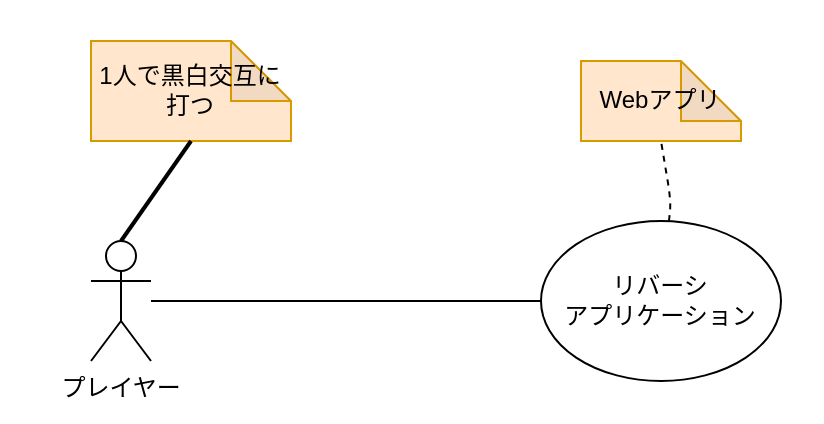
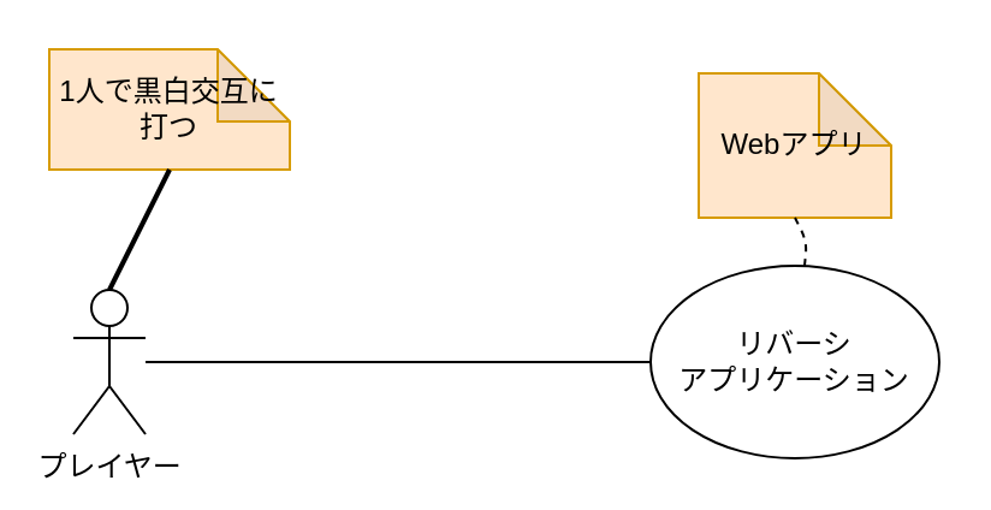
- <mxCell id="6" value="1人で黒白交互に打つ" style="shape=note;whiteSpace=wrap;html=1;backgroundOutline=1;darkOpacity=0.05;fillColor=#ffe6cc;strokeColor=#d79b00;" parent="1" vertex="1"><mxGeometry x="45" y="20" width="100" height="50" as="geometry" /></mxCell>
+ <mxCell id="6" value="1人で黒白交互に打つ" style="shape=note;whiteSpace=wrap;html=1;backgroundOutline=1;darkOpacity=0.05;fillColor=#ffe6cc;strokeColor=#d79b00;" parent="1" vertex="1"><mxGeometry x="20" y="20" width="100" height="50" as="geometry" /></mxCell>
- <mxCell id="4" value="Webアプリ" style="shape=note;whiteSpace=wrap;html=1;backgroundOutline=1;darkOpacity=0.05;fillColor=#ffe6cc;strokeColor=#d79b00;" parent="1" vertex="1"><mxGeometry x="290" y="30" width="80" height="40" as="geometry" /></mxCell>
+ <mxCell id="4" value="Webアプリ" style="shape=note;whiteSpace=wrap;html=1;backgroundOutline=1;darkOpacity=0.05;fillColor=#ffe6cc;strokeColor=#d79b00;" parent="1" vertex="1"><mxGeometry x="290" y="30" width="80" height="60" as="geometry" /></mxCell>
- <mxCell id="2" value="プレイヤー" style="shape=umlActor;verticalLabelPosition=bottom;verticalAlign=top;html=1;" parent="1" vertex="1"><mxGeometry x="45" y="120" width="30" height="60" as="geometry" /></mxCell>
+ <mxCell id="2" value="プレイヤー" style="shape=umlActor;verticalLabelPosition=bottom;verticalAlign=top;html=1;" parent="1" vertex="1"><mxGeometry x="30" y="120" width="30" height="60" as="geometry" /></mxCell>
